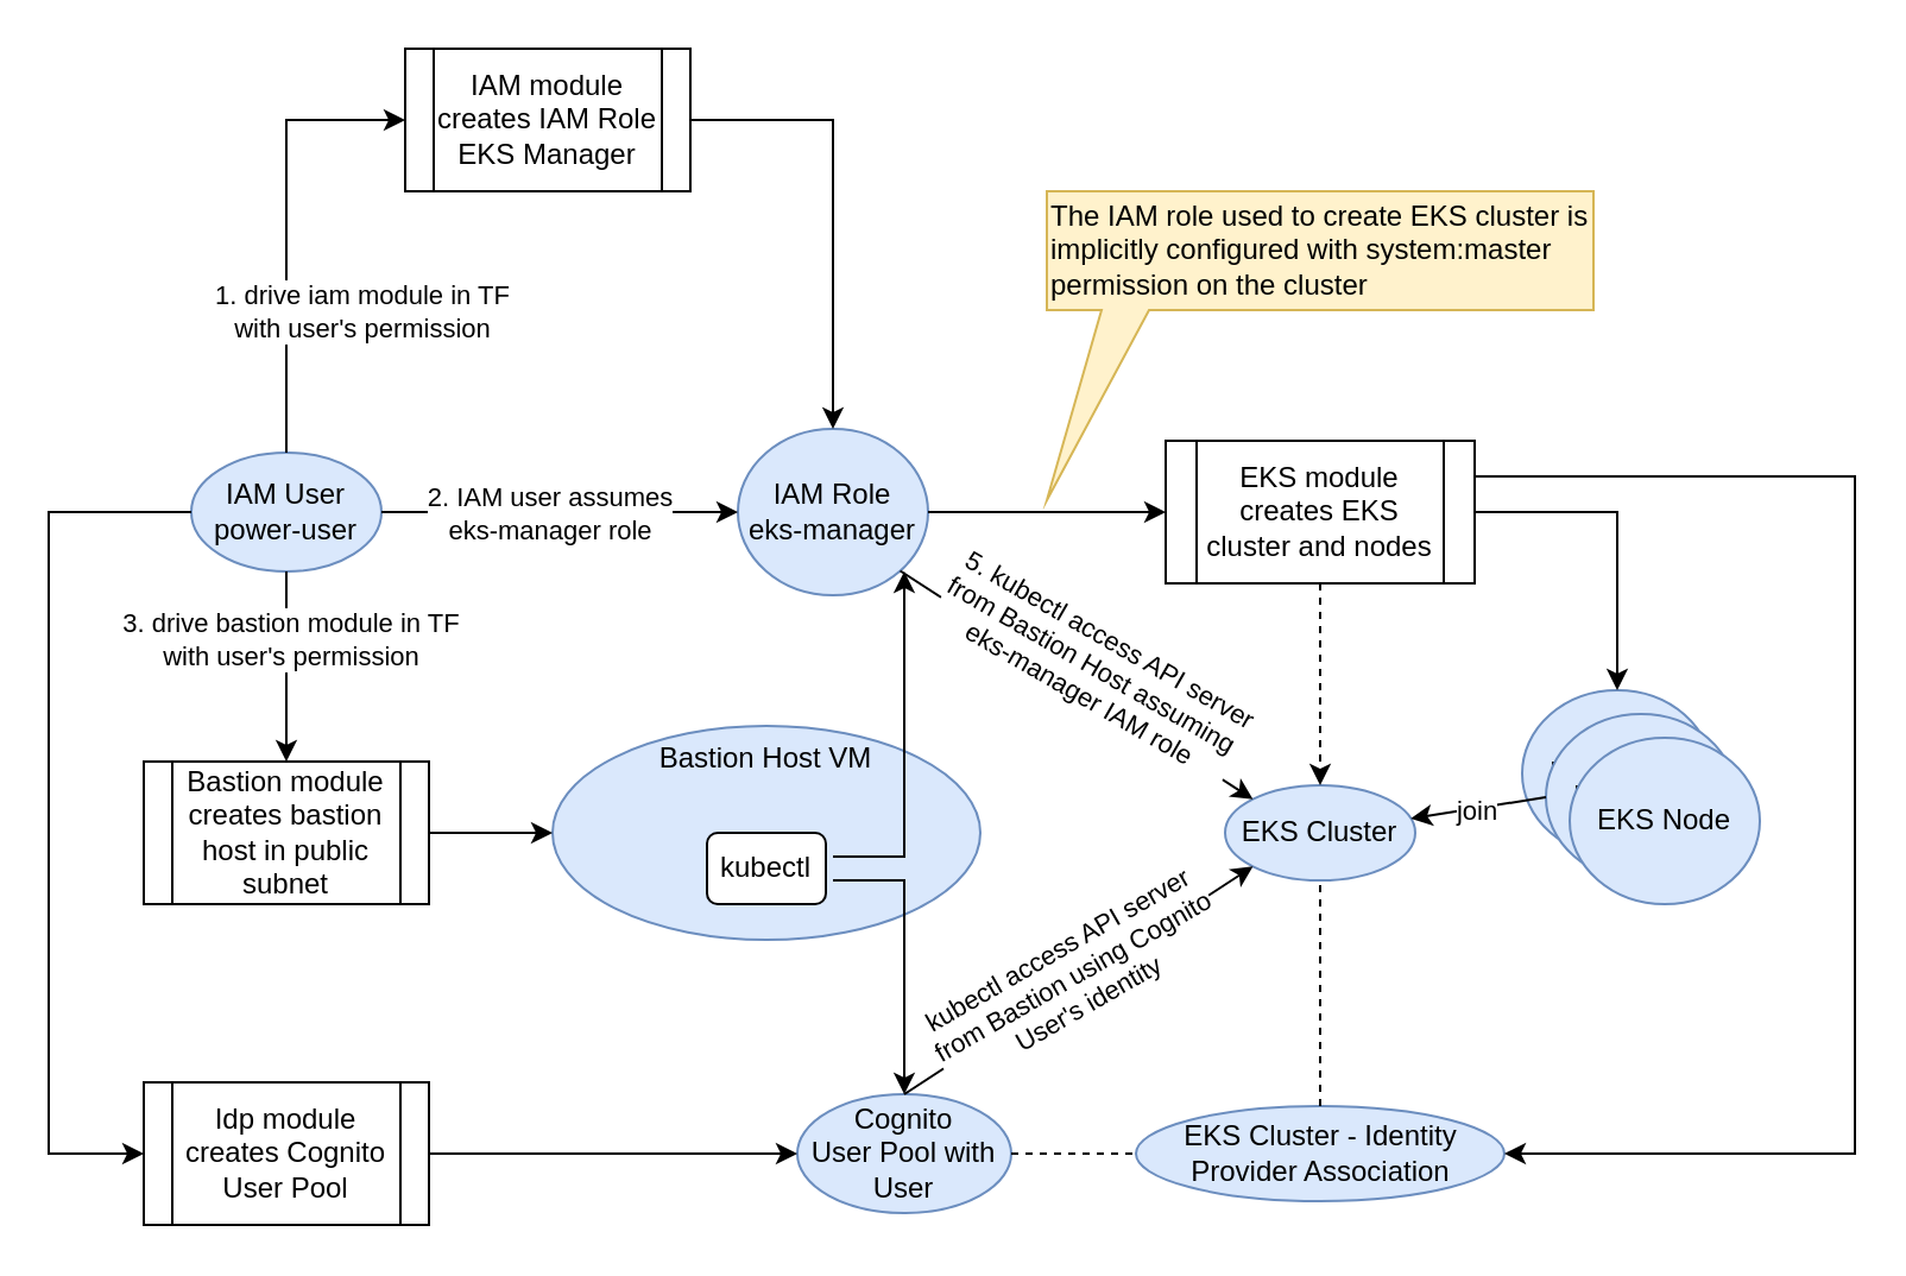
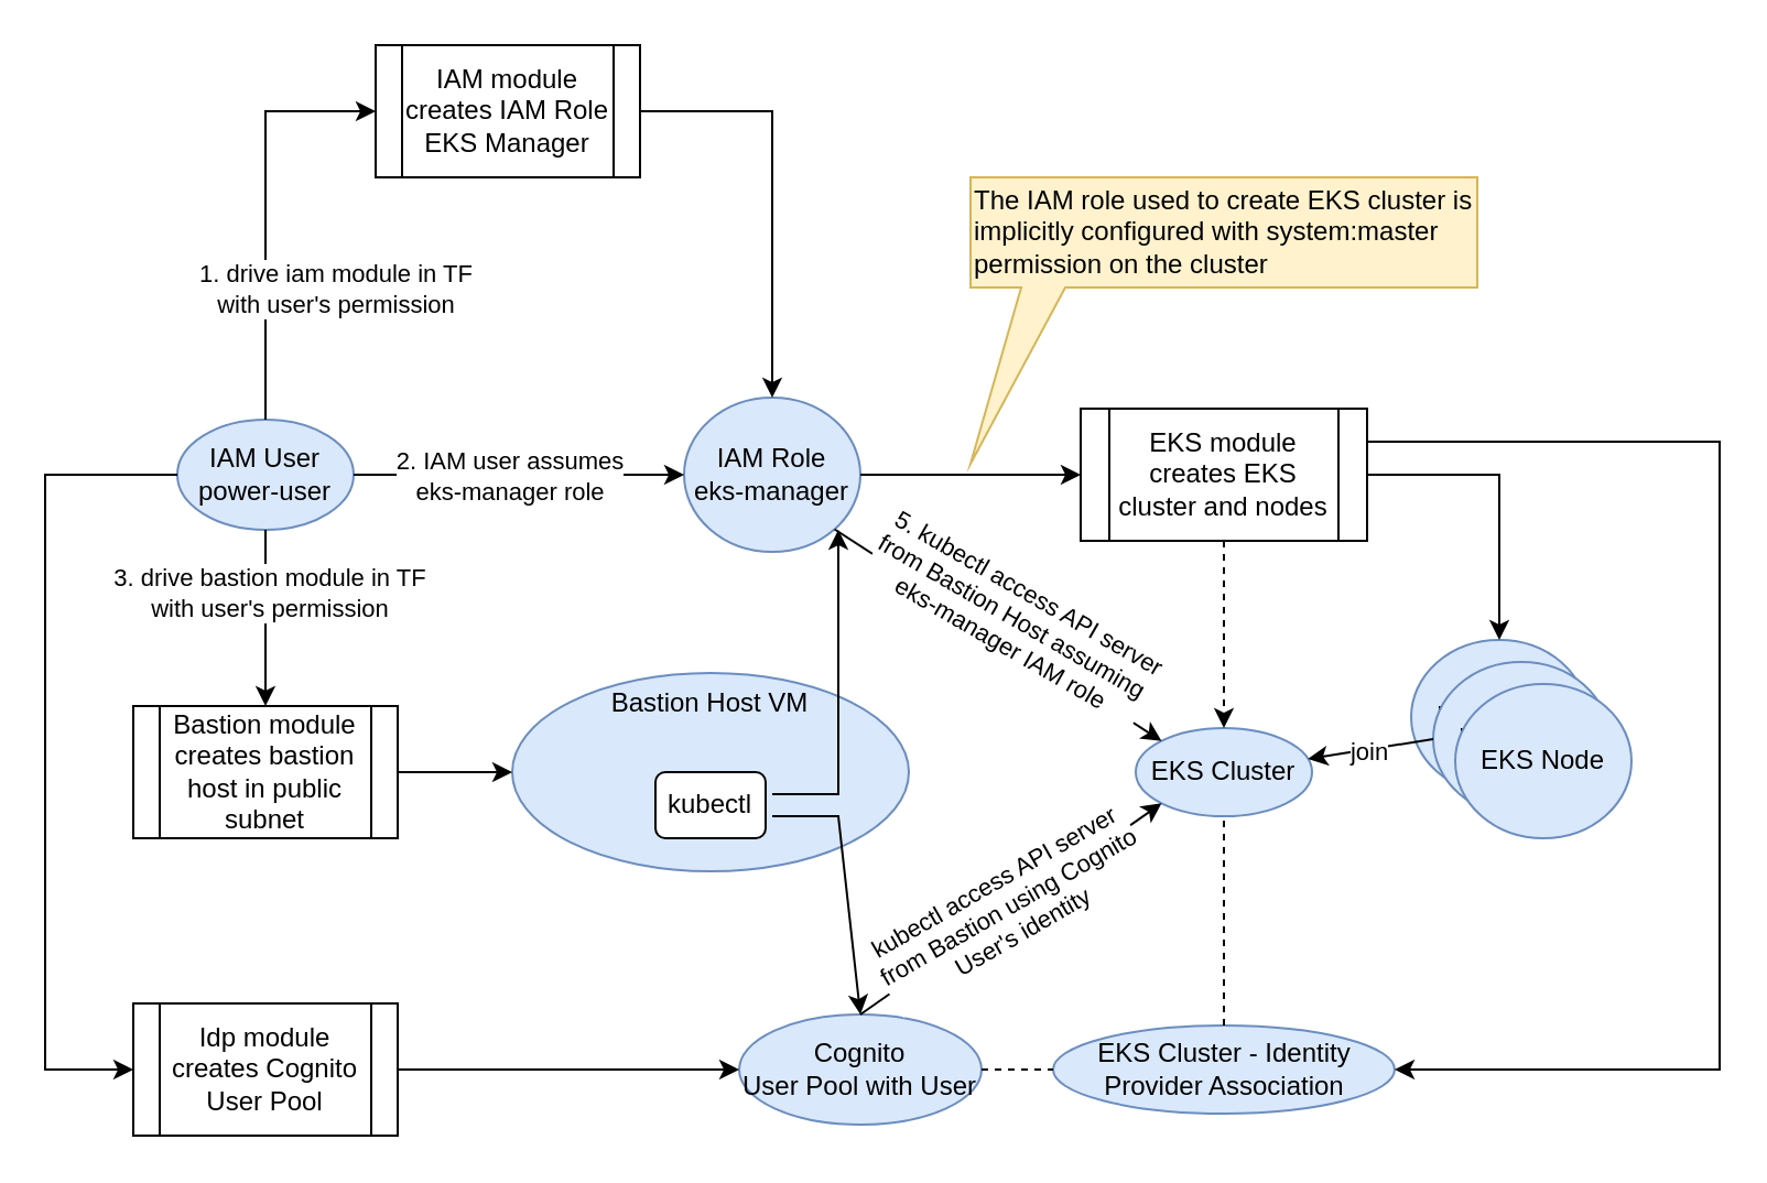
- <mxCell id="30" value="Cognito&lt;br&gt;User Pool with User" style="ellipse;whiteSpace=wrap;html=1;fillColor=#dae8fc;strokeColor=#6c8ebf;" parent="1" vertex="1"><mxGeometry x="335" y="460" width="90" height="50" as="geometry" /></mxCell>
+ <mxCell id="30" value="Cognito&lt;br&gt;User Pool with User" style="ellipse;whiteSpace=wrap;html=1;fillColor=#dae8fc;strokeColor=#6c8ebf;" parent="1" vertex="1"><mxGeometry x="335" y="460" width="110" height="50" as="geometry" /></mxCell>
